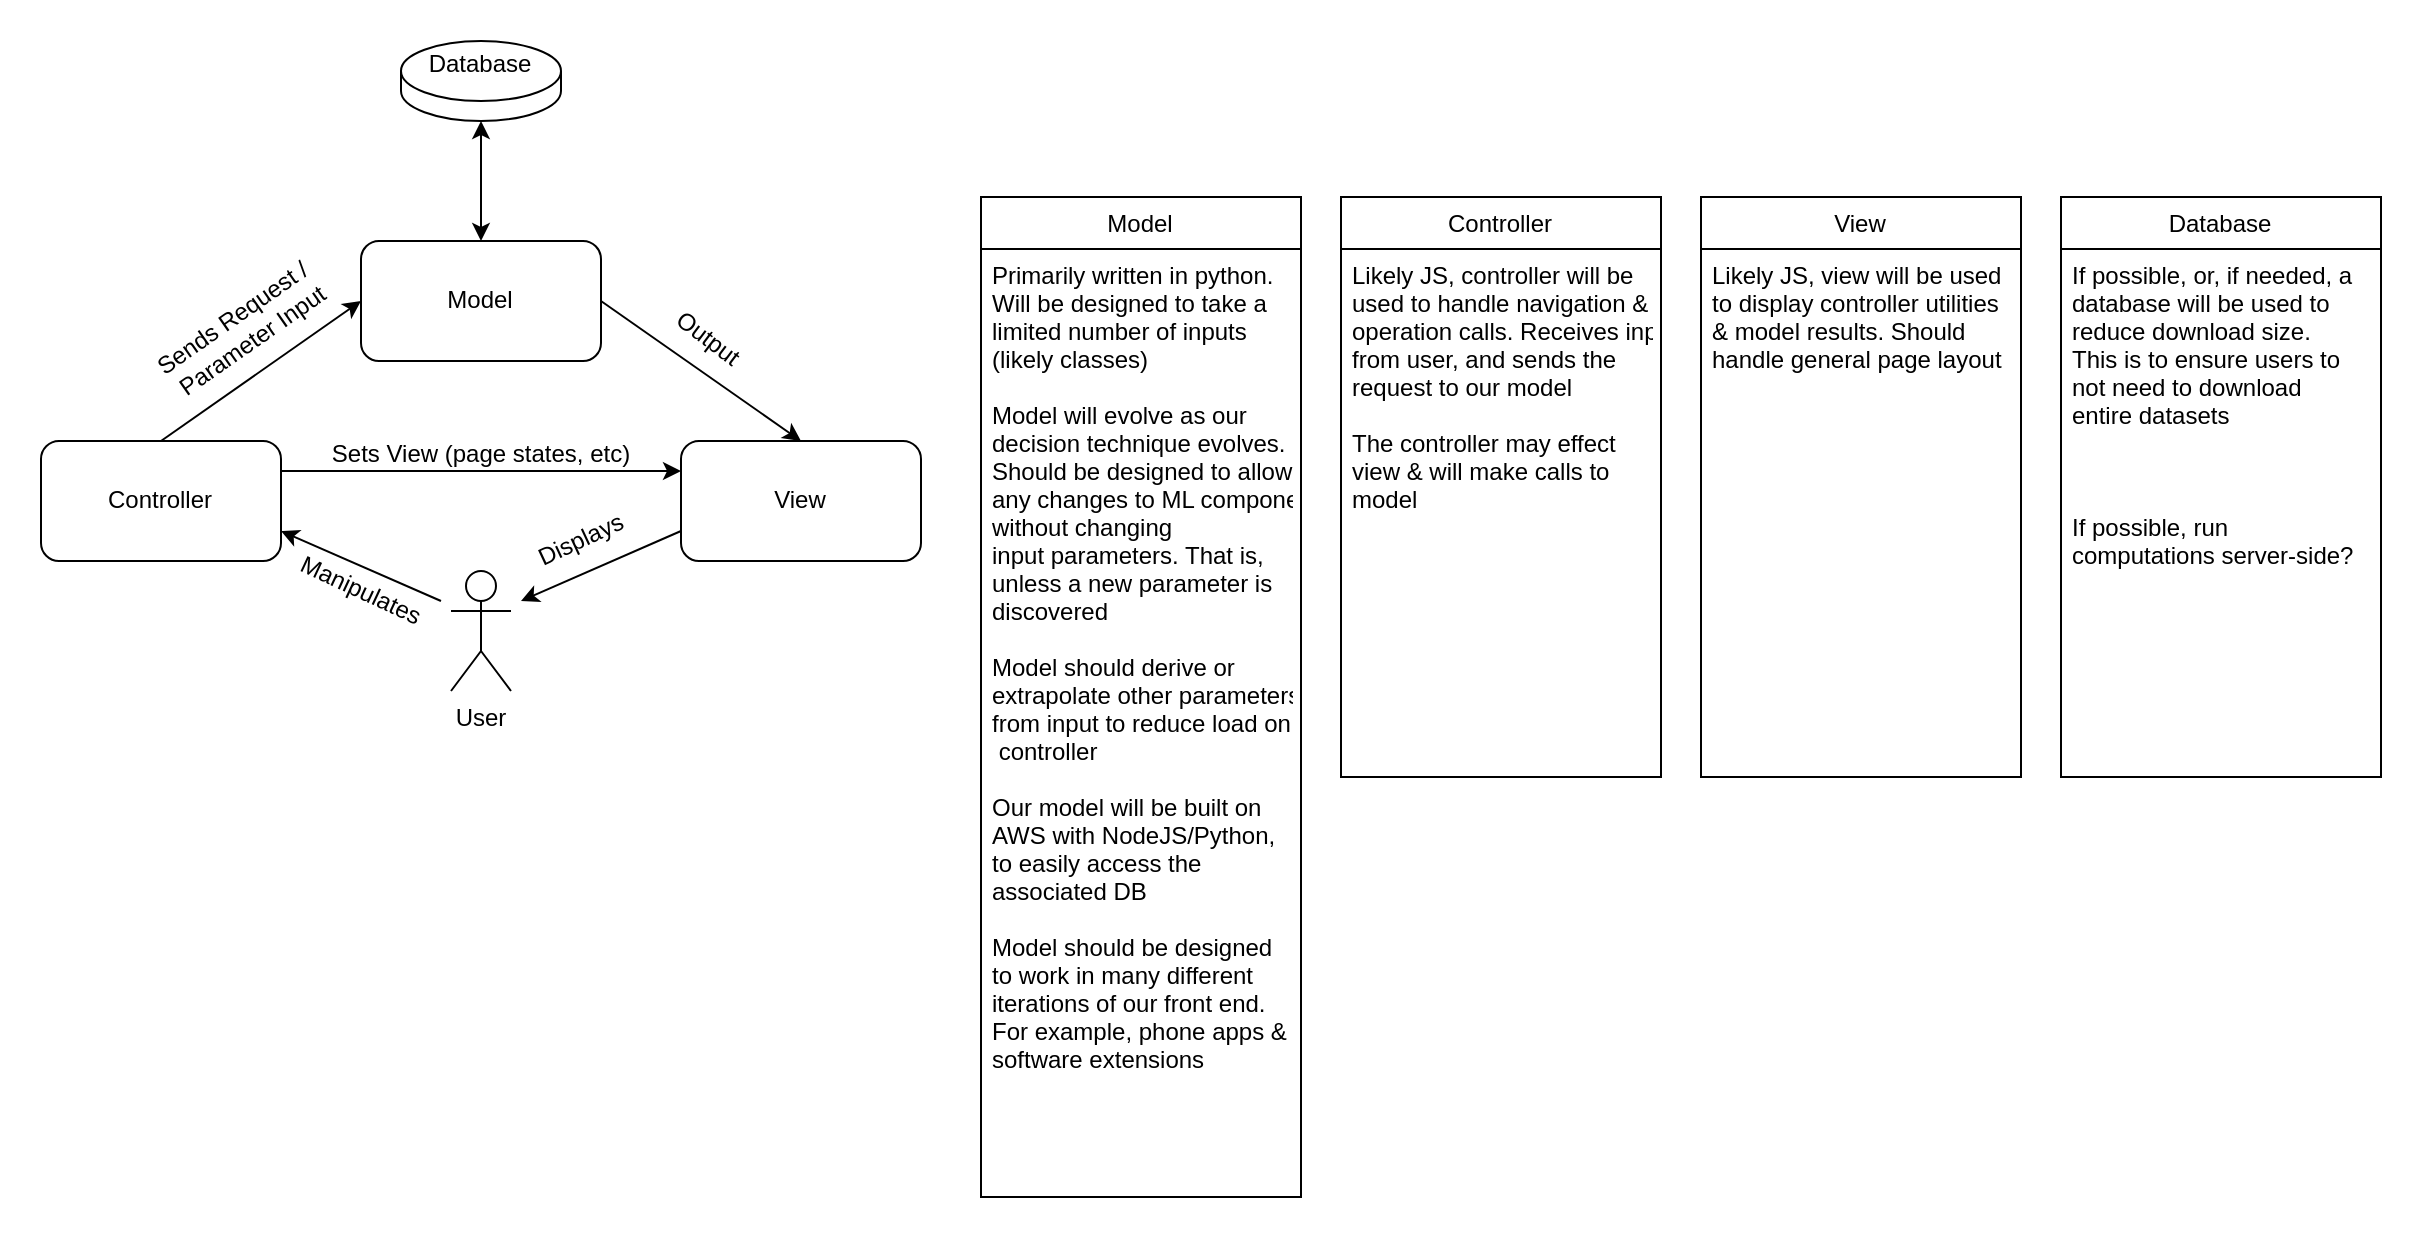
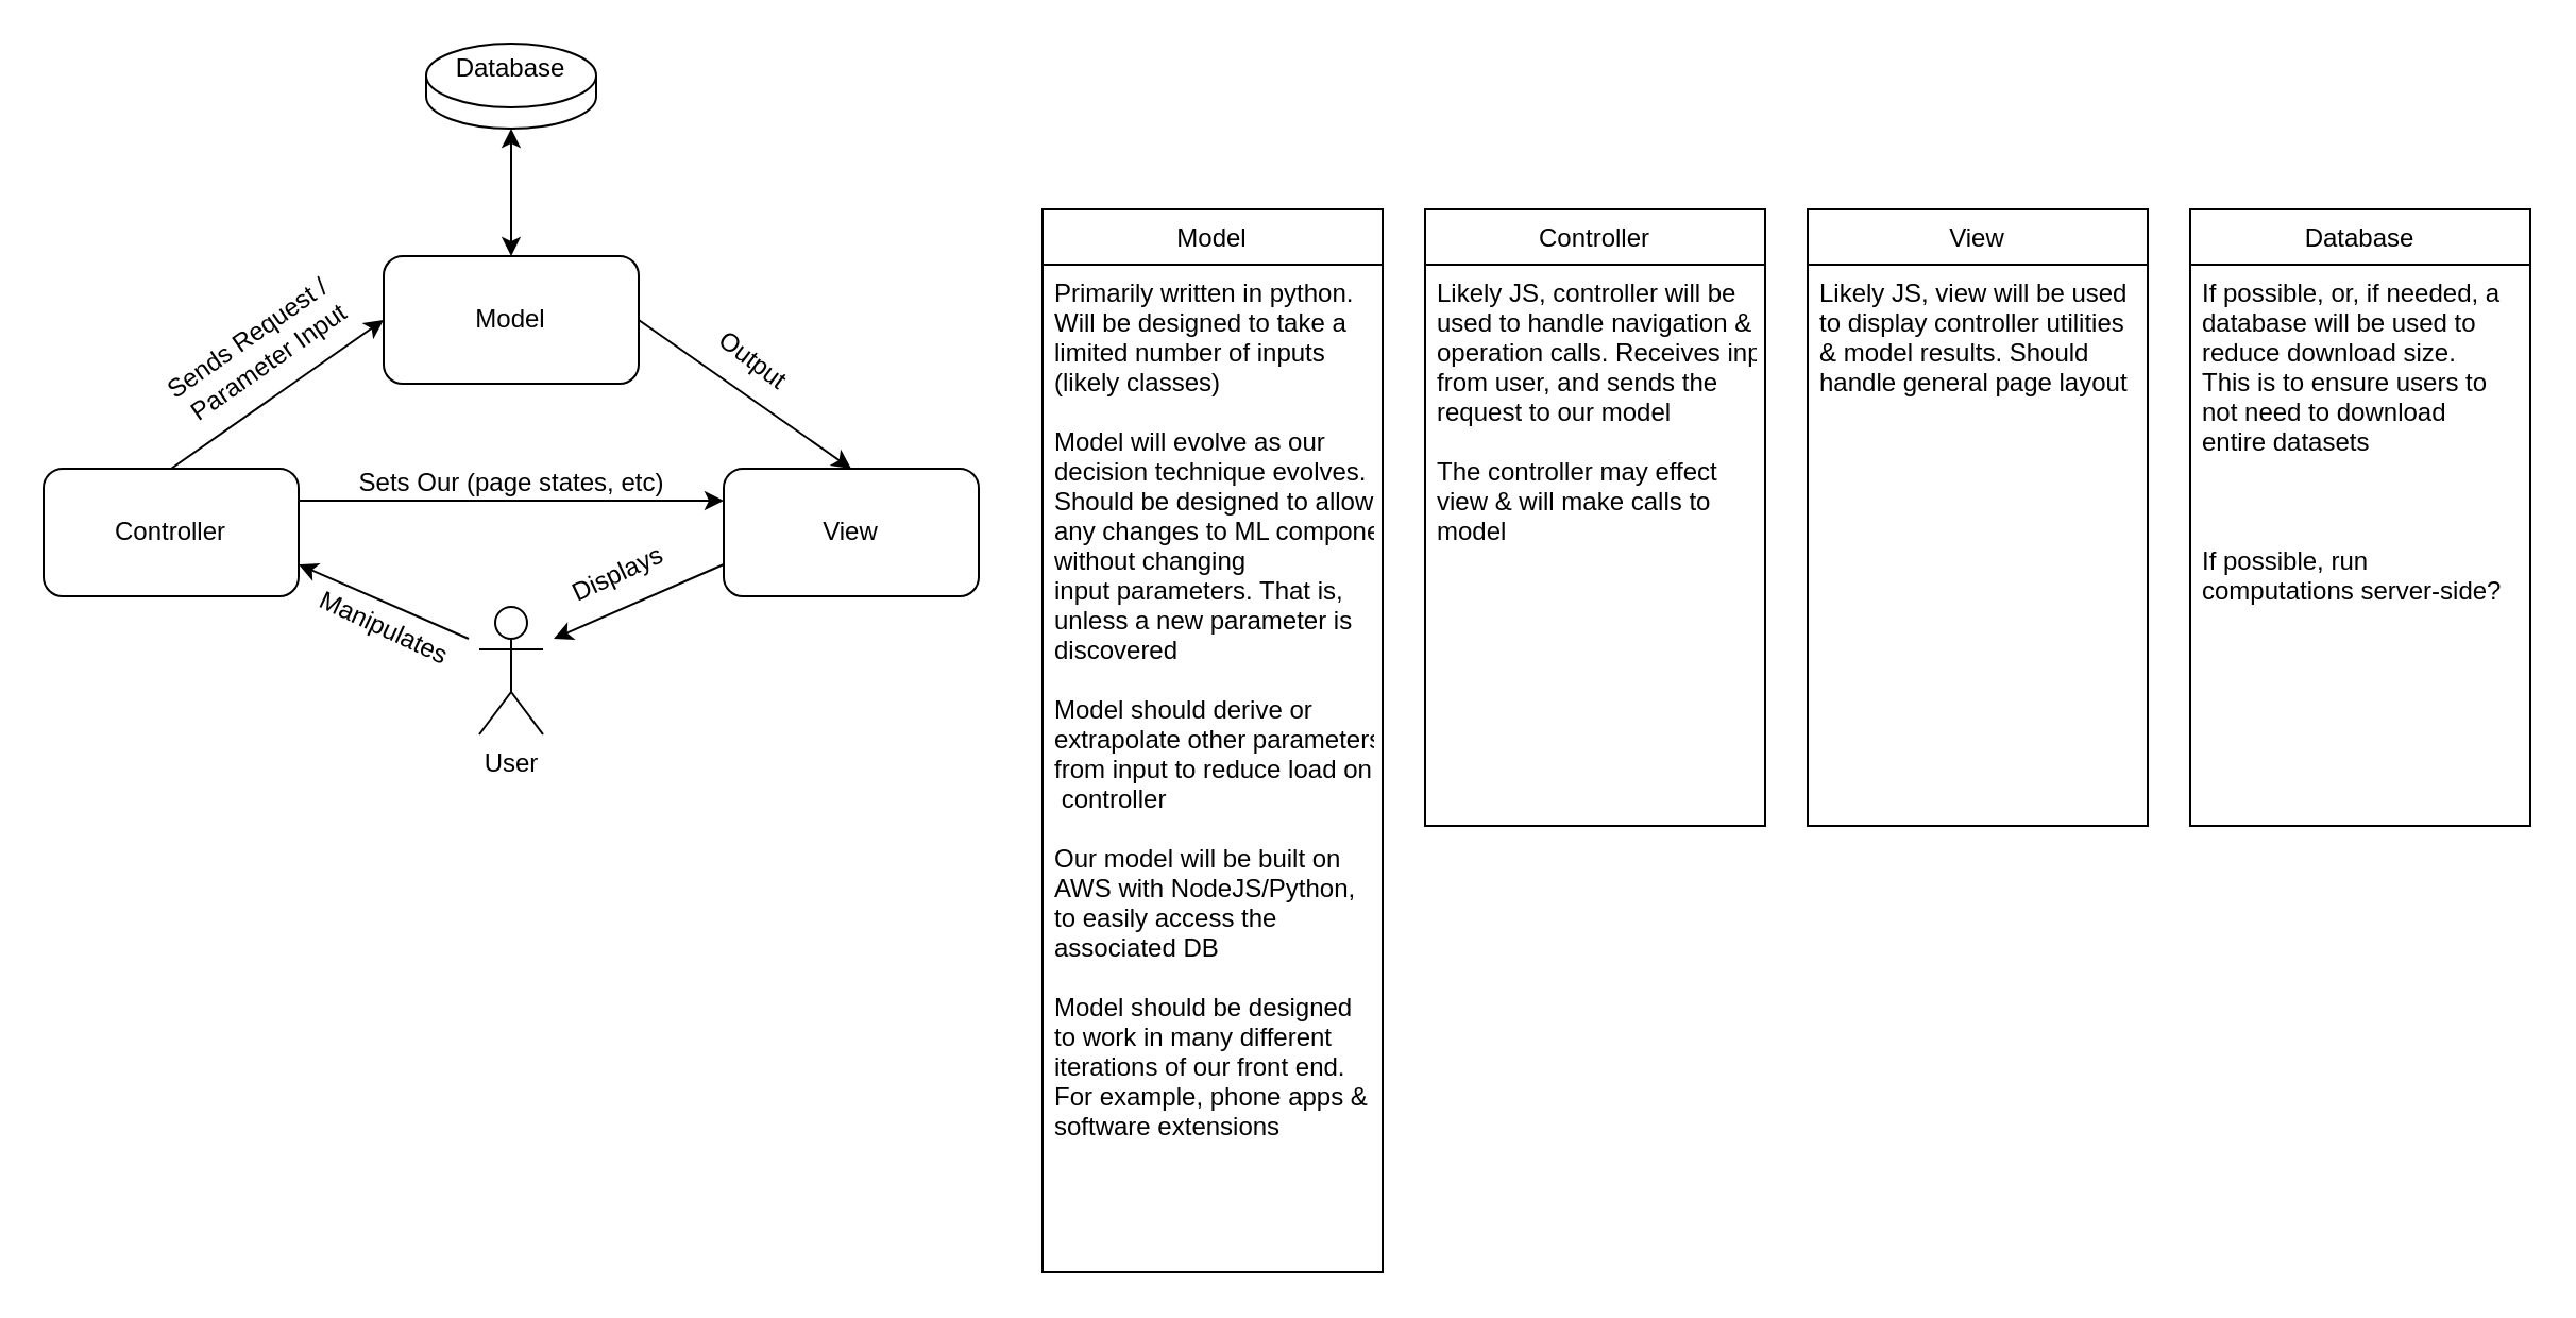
- <mxCell id="13" value="Sets View (page states, etc)" style="text;html=1;align=center;verticalAlign=middle;resizable=0;points=[];autosize=1;" parent="1" vertex="1"><mxGeometry x="160" y="217" width="160" height="20" as="geometry" /></mxCell>
+ <mxCell id="13" value="Sets Our (page states, etc)" style="text;html=1;align=center;verticalAlign=middle;resizable=0;points=[];autosize=1;" parent="1" vertex="1"><mxGeometry x="160" y="217" width="160" height="20" as="geometry" /></mxCell>
